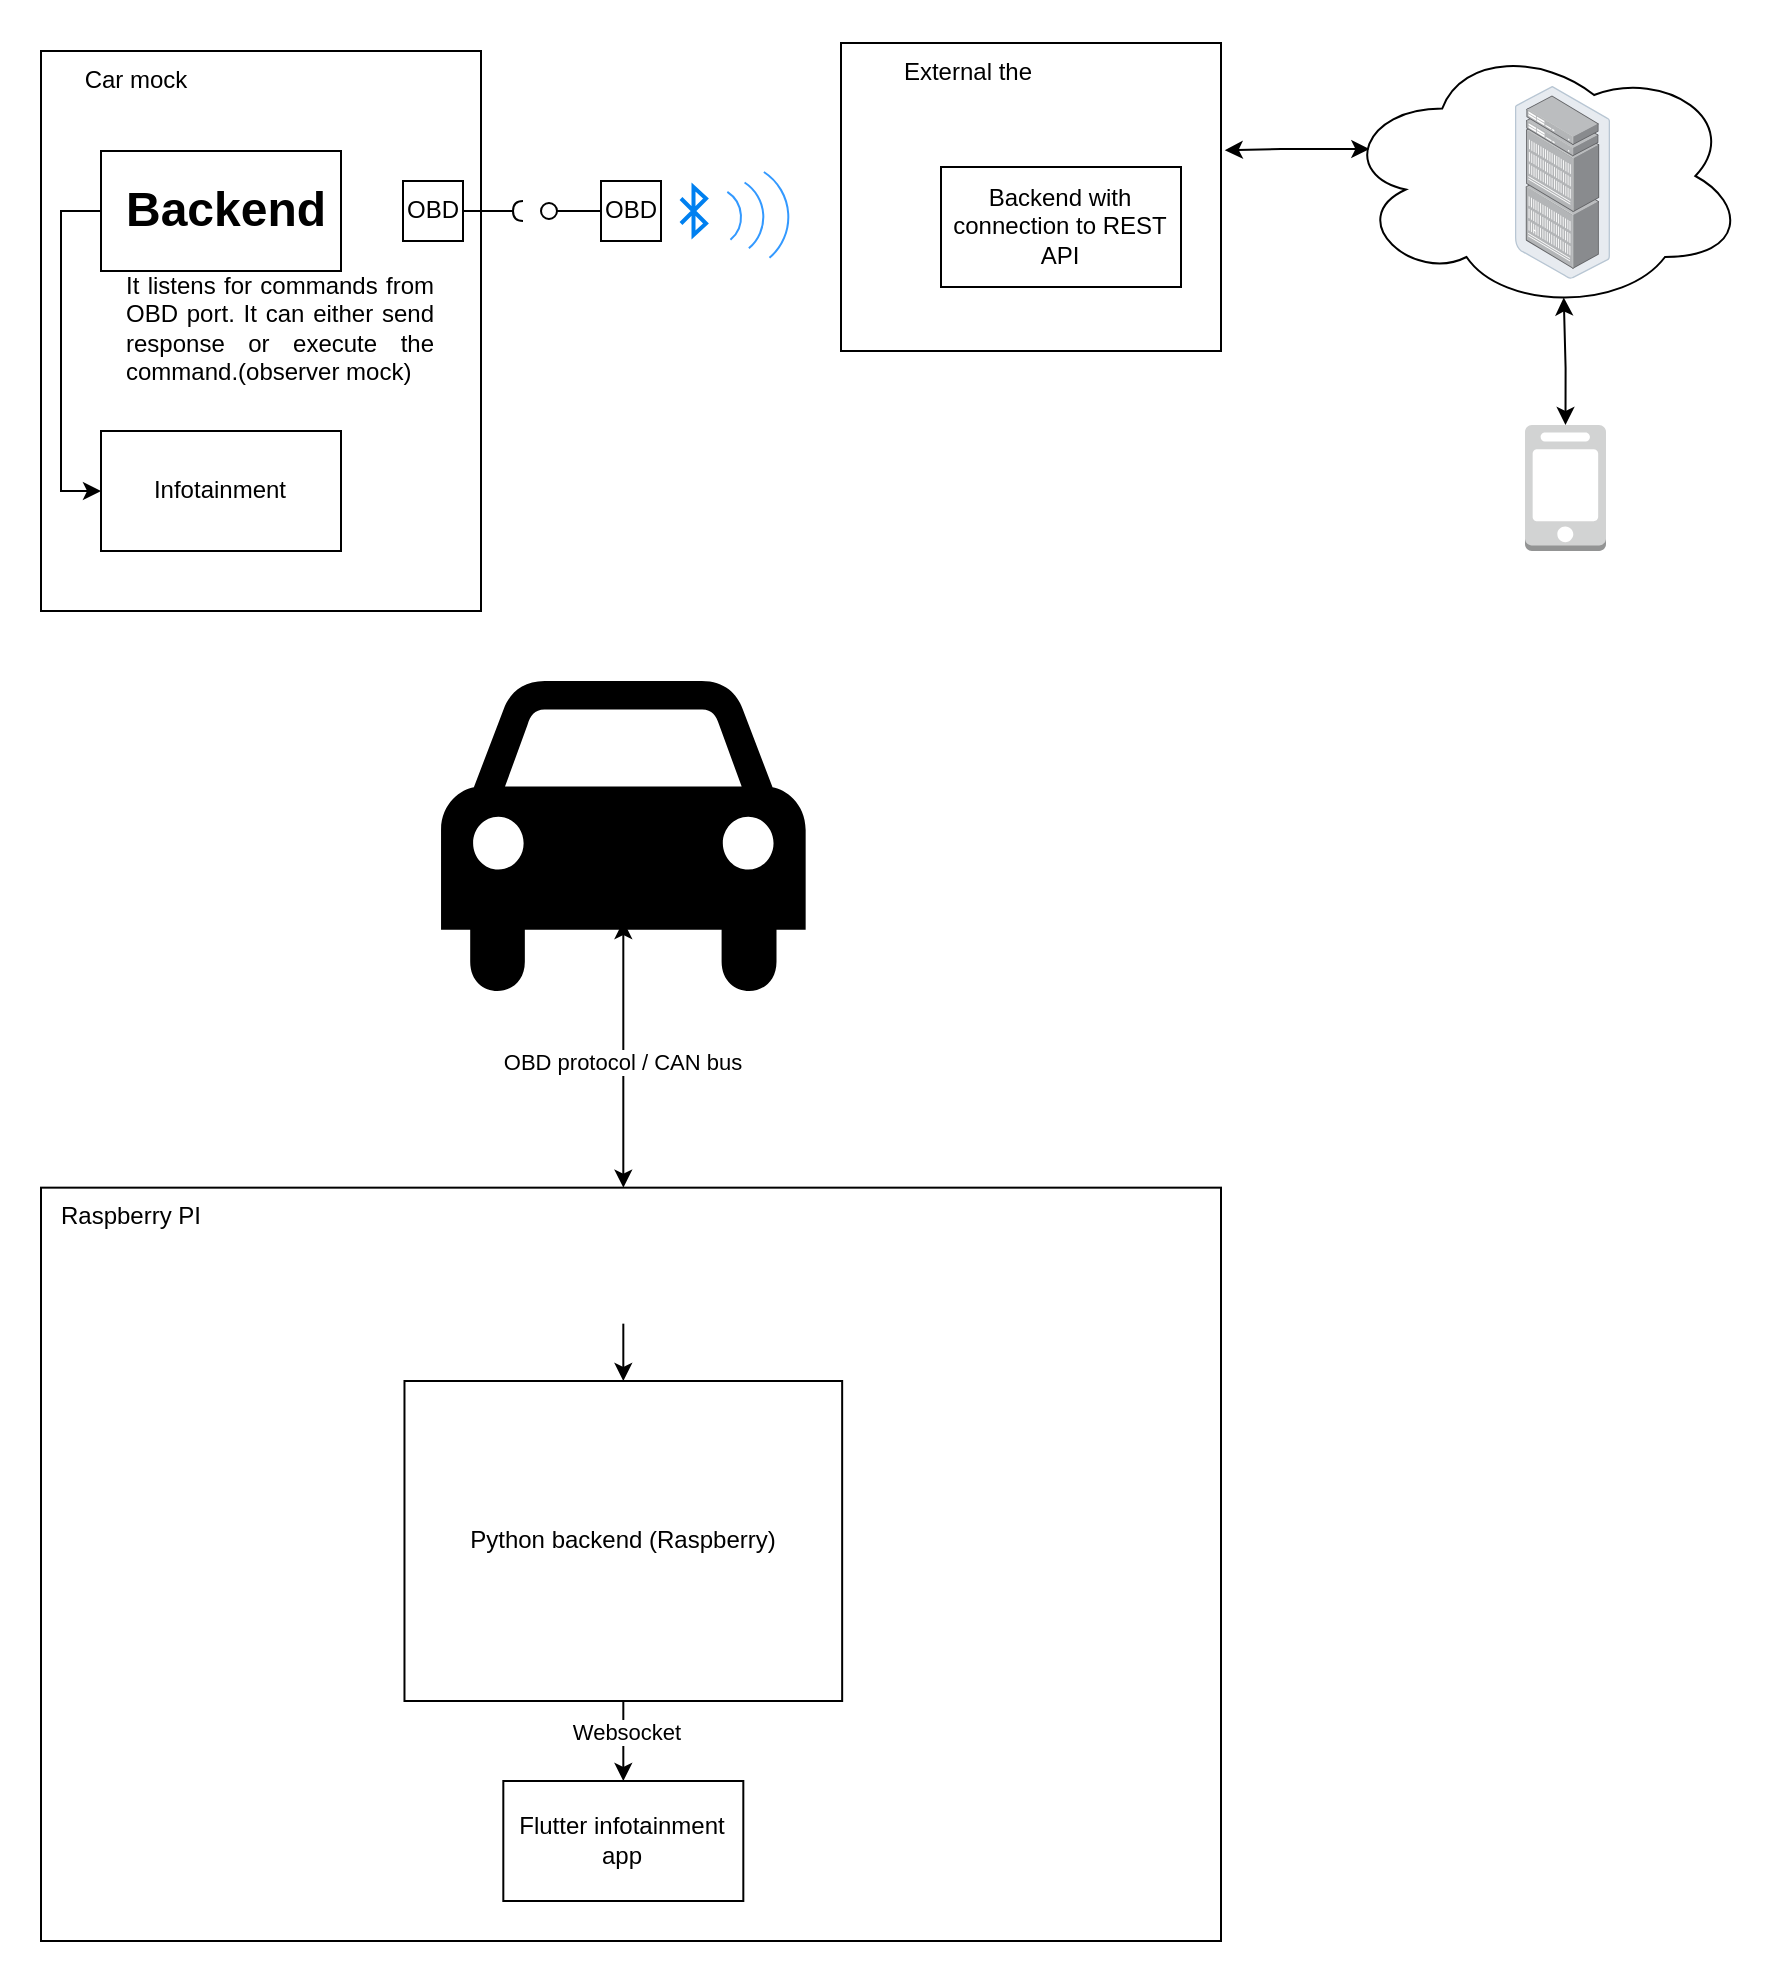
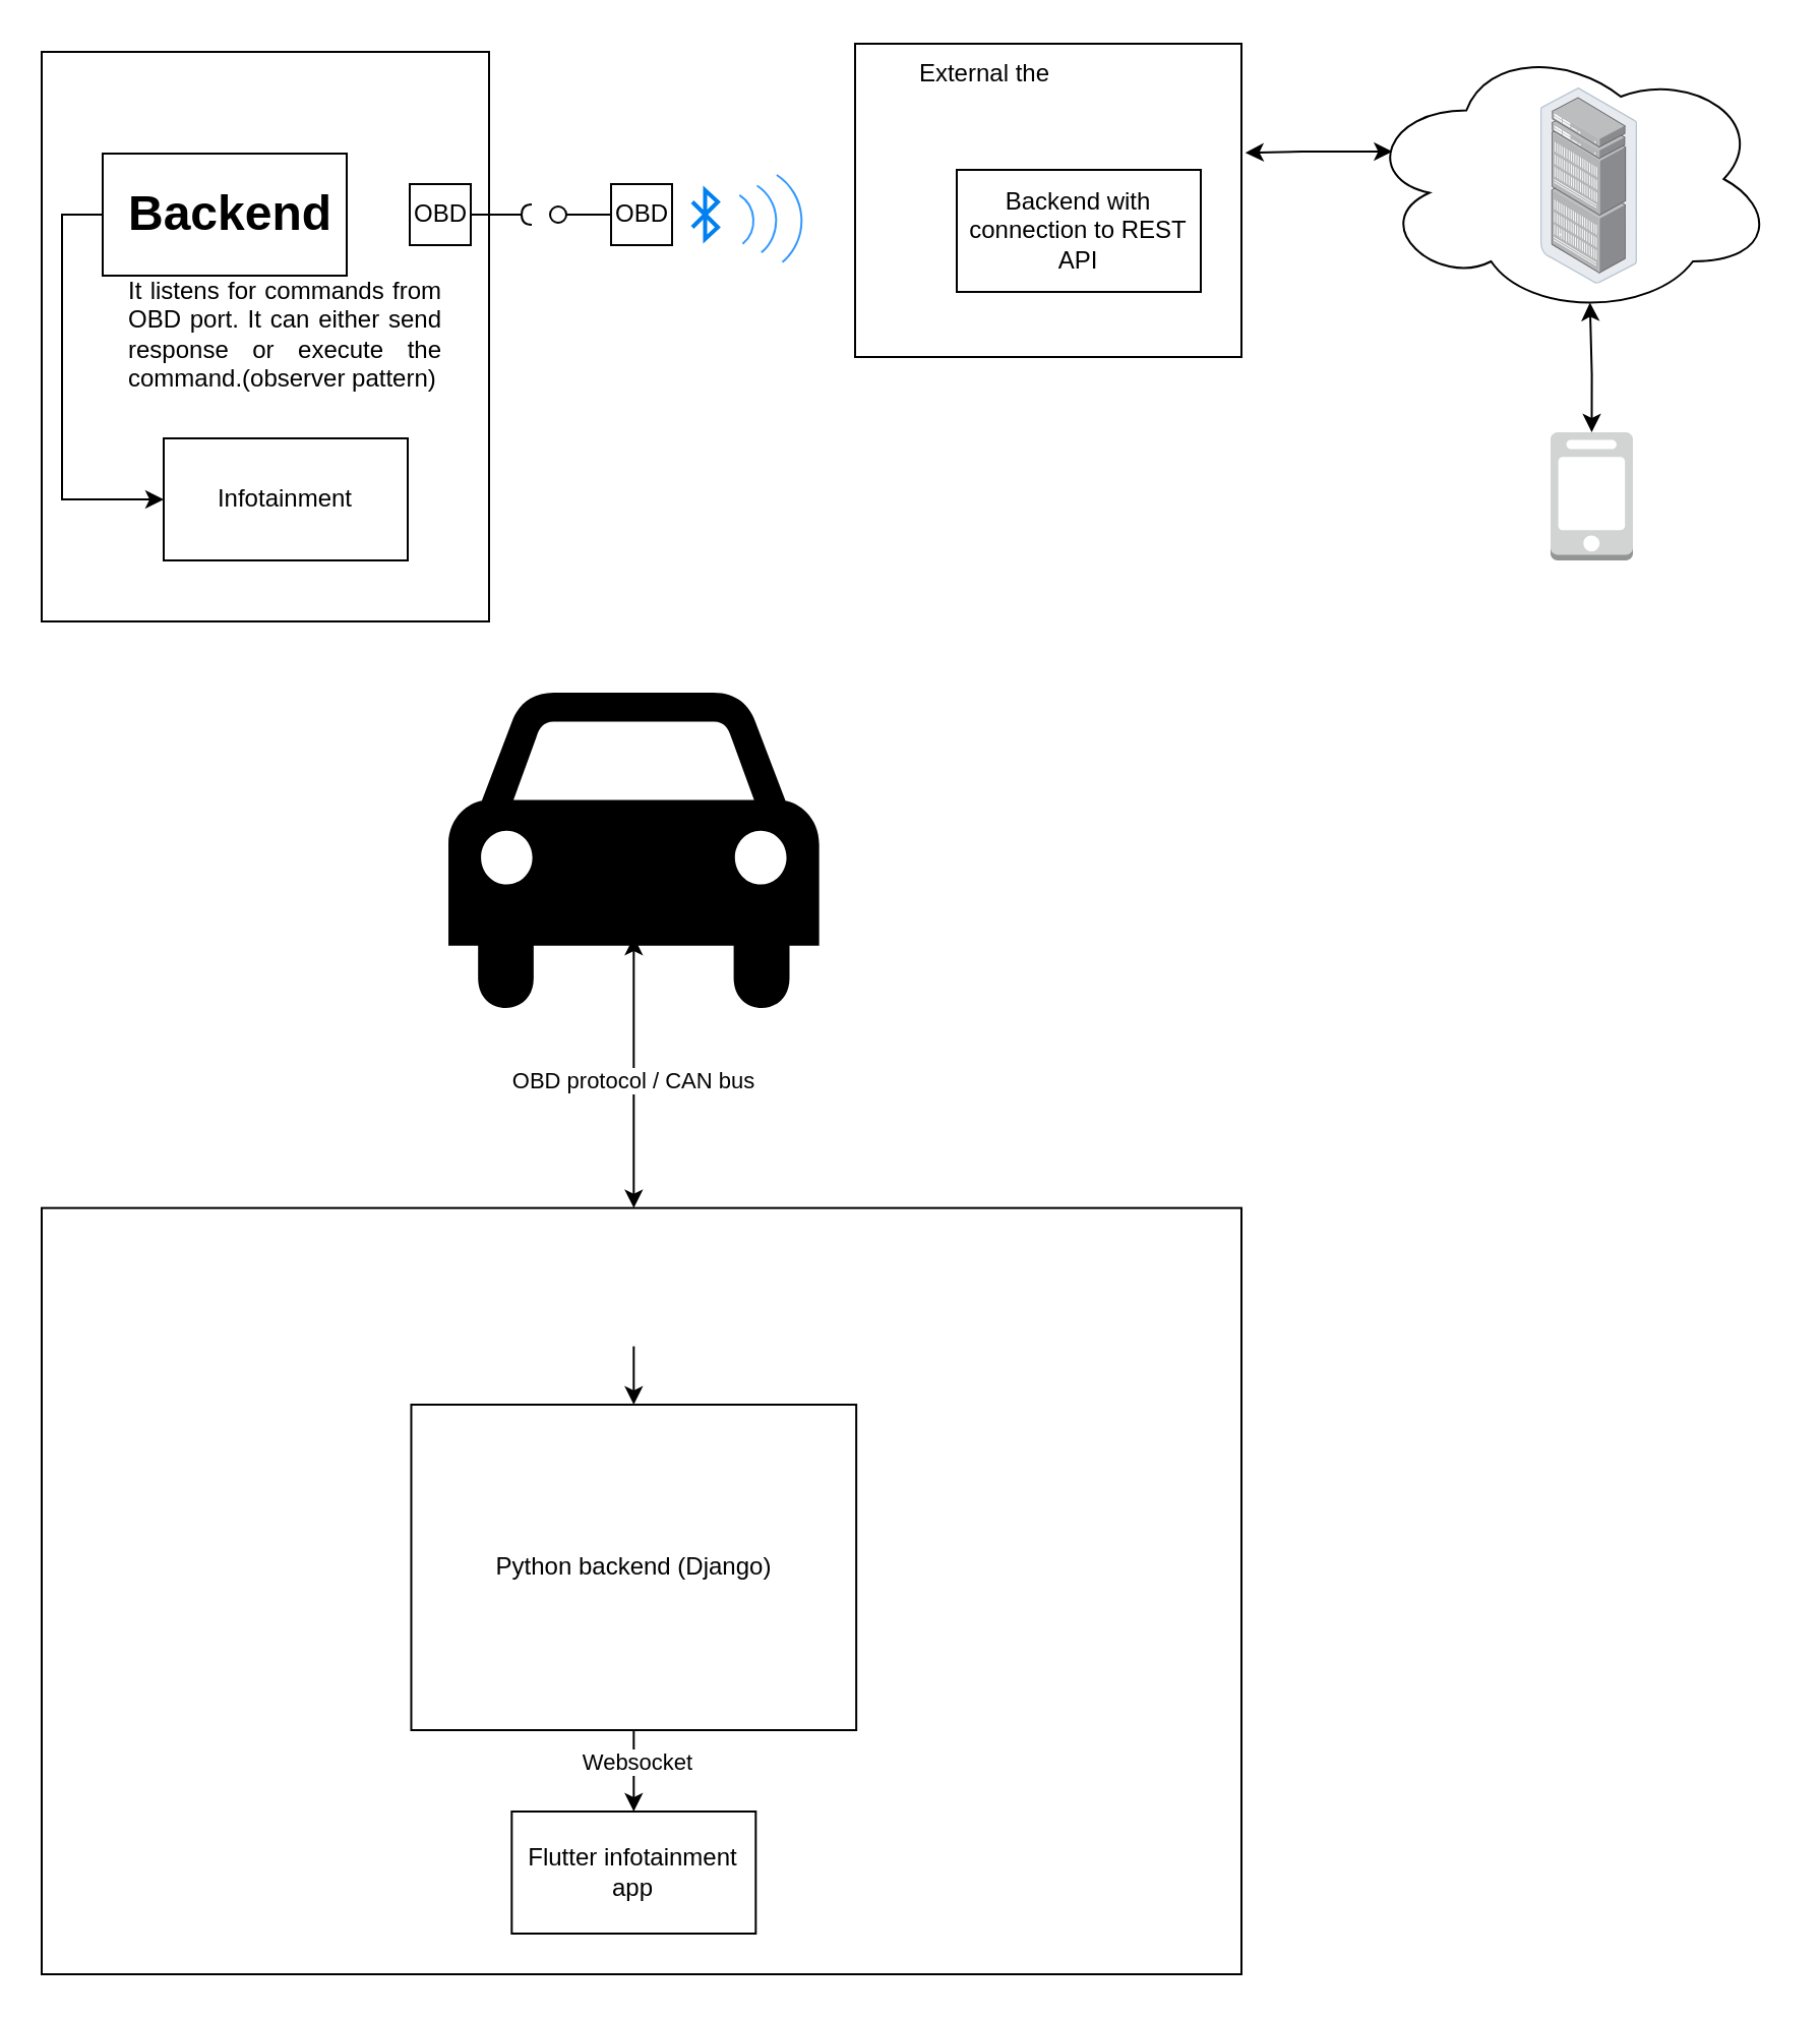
- <mxCell id="3" value="Car mock" style="text;html=1;strokeColor=none;fillColor=none;align=center;verticalAlign=middle;whiteSpace=wrap;rounded=0;" vertex="1" parent="1"><mxGeometry x="38" y="25" width="60" height="30" as="geometry" /></mxCell>
- <mxCell id="7" value="&lt;h1&gt;Backend&lt;/h1&gt;&lt;p style=&quot;text-align: justify;&quot;&gt;It listens for commands from OBD port. It can either send response or execute the command.(observer mock)&lt;/p&gt;" style="text;html=1;strokeColor=none;fillColor=none;spacing=5;spacingTop=-20;whiteSpace=wrap;overflow=hidden;rounded=0;" vertex="1" parent="1"><mxGeometry x="58" y="85" width="162" height="110" as="geometry" /></mxCell>
+ <mxCell id="7" value="&lt;h1&gt;Backend&lt;/h1&gt;&lt;p style=&quot;text-align: justify;&quot;&gt;It listens for commands from OBD port. It can either send response or execute the command.(observer pattern)&lt;/p&gt;" style="text;html=1;strokeColor=none;fillColor=none;spacing=5;spacingTop=-20;whiteSpace=wrap;overflow=hidden;rounded=0;" vertex="1" parent="1"><mxGeometry x="58" y="85" width="162" height="110" as="geometry" /></mxCell>
- <mxCell id="19" value="Infotainment" style="rounded=0;whiteSpace=wrap;html=1;" vertex="1" parent="1"><mxGeometry x="50" y="215" width="120" height="60" as="geometry" /></mxCell>
+ <mxCell id="19" value="Infotainment" style="rounded=0;whiteSpace=wrap;html=1;" vertex="1" parent="1"><mxGeometry x="80" y="215" width="120" height="60" as="geometry" /></mxCell>
- <mxCell id="34" value="Raspberry PI" style="text;html=1;align=center;verticalAlign=middle;resizable=0;points=[];autosize=1;strokeColor=none;fillColor=none;" vertex="1" parent="1"><mxGeometry y="593.33" width="90" height="30" as="geometry" x="20" /></mxCell>
- <mxCell id="37" value="Python backend (Raspberry)" style="rounded=0;whiteSpace=wrap;html=1;" vertex="1" parent="1"><mxGeometry x="201.74" y="690" width="218.84" height="160" as="geometry" /></mxCell>
+ <mxCell id="37" value="Python backend (Django)" style="rounded=0;whiteSpace=wrap;html=1;" vertex="1" parent="1"><mxGeometry x="201.74" y="690" width="218.84" height="160" as="geometry" /></mxCell>
